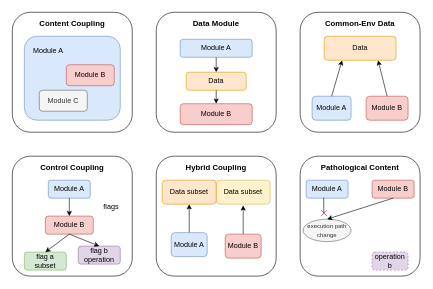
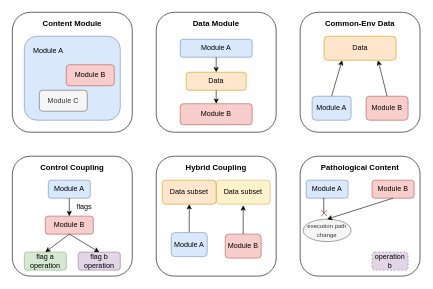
- <mxCell id="2" value="&lt;font style=&quot;font-size: 13px;&quot;&gt;Content Coupling&lt;/font&gt;" style="text;html=1;strokeColor=default;fillColor=none;align=center;verticalAlign=top;whiteSpace=wrap;rounded=1;fontSize=18;fontStyle=1" parent="1" vertex="1"><mxGeometry x="20" y="20" width="200" height="200" as="geometry" /></mxCell>
+ <mxCell id="2" value="&lt;font style=&quot;font-size: 13px;&quot;&gt;Content Module&lt;/font&gt;" style="text;html=1;strokeColor=default;fillColor=none;align=center;verticalAlign=top;whiteSpace=wrap;rounded=1;fontSize=18;fontStyle=1" parent="1" vertex="1"><mxGeometry x="20" y="20" width="200" height="200" as="geometry" /></mxCell>
- <mxCell id="19" value="flags" style="text;html=1;strokeColor=none;fillColor=none;align=center;verticalAlign=middle;whiteSpace=wrap;rounded=0;" parent="1" vertex="1"><mxGeometry x="165" y="330" width="40" height="30" as="geometry" /></mxCell>
+ <mxCell id="19" value="flags" style="text;html=1;strokeColor=none;fillColor=none;align=center;verticalAlign=middle;whiteSpace=wrap;rounded=0;" parent="1" vertex="1"><mxGeometry x="120" y="330" width="40" height="30" as="geometry" /></mxCell>
- <mxCell id="16" value="flag b operation" style="rounded=1;whiteSpace=wrap;html=1;fillColor=#e1d5e7;strokeColor=#9673a6;" parent="1" vertex="1"><mxGeometry x="130" y="410" width="70" height="30" as="geometry" /></mxCell>
+ <mxCell id="16" value="flag b operation" style="rounded=1;whiteSpace=wrap;html=1;fillColor=#e1d5e7;strokeColor=#9673a6;" parent="1" vertex="1"><mxGeometry x="130" y="420" width="70" height="30" as="geometry" /></mxCell>
- <mxCell id="15" value="flag a subset" style="rounded=1;whiteSpace=wrap;html=1;fillColor=#d5e8d4;strokeColor=#82b366;" parent="1" vertex="1"><mxGeometry x="40" y="420" width="70" height="30" as="geometry" /></mxCell>
+ <mxCell id="15" value="flag a operation" style="rounded=1;whiteSpace=wrap;html=1;fillColor=#d5e8d4;strokeColor=#82b366;" parent="1" vertex="1"><mxGeometry x="40" y="420" width="70" height="30" as="geometry" /></mxCell>
